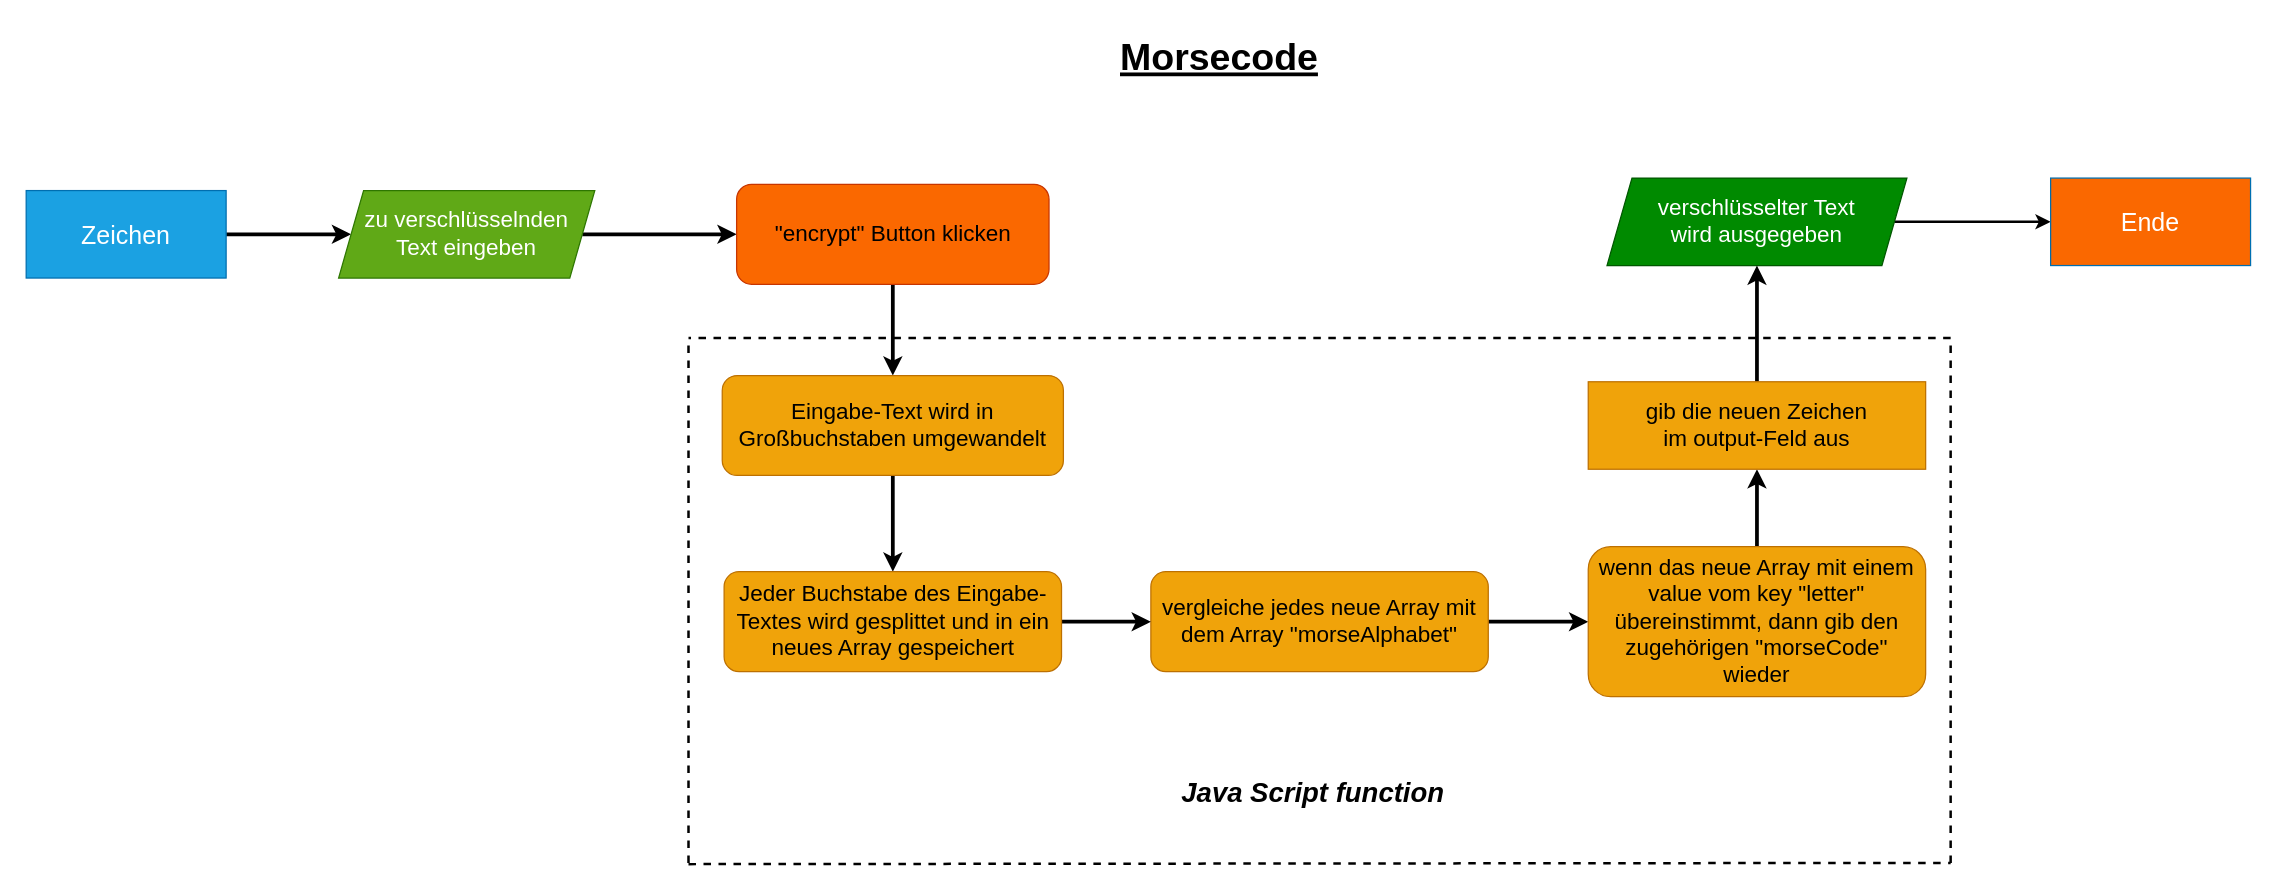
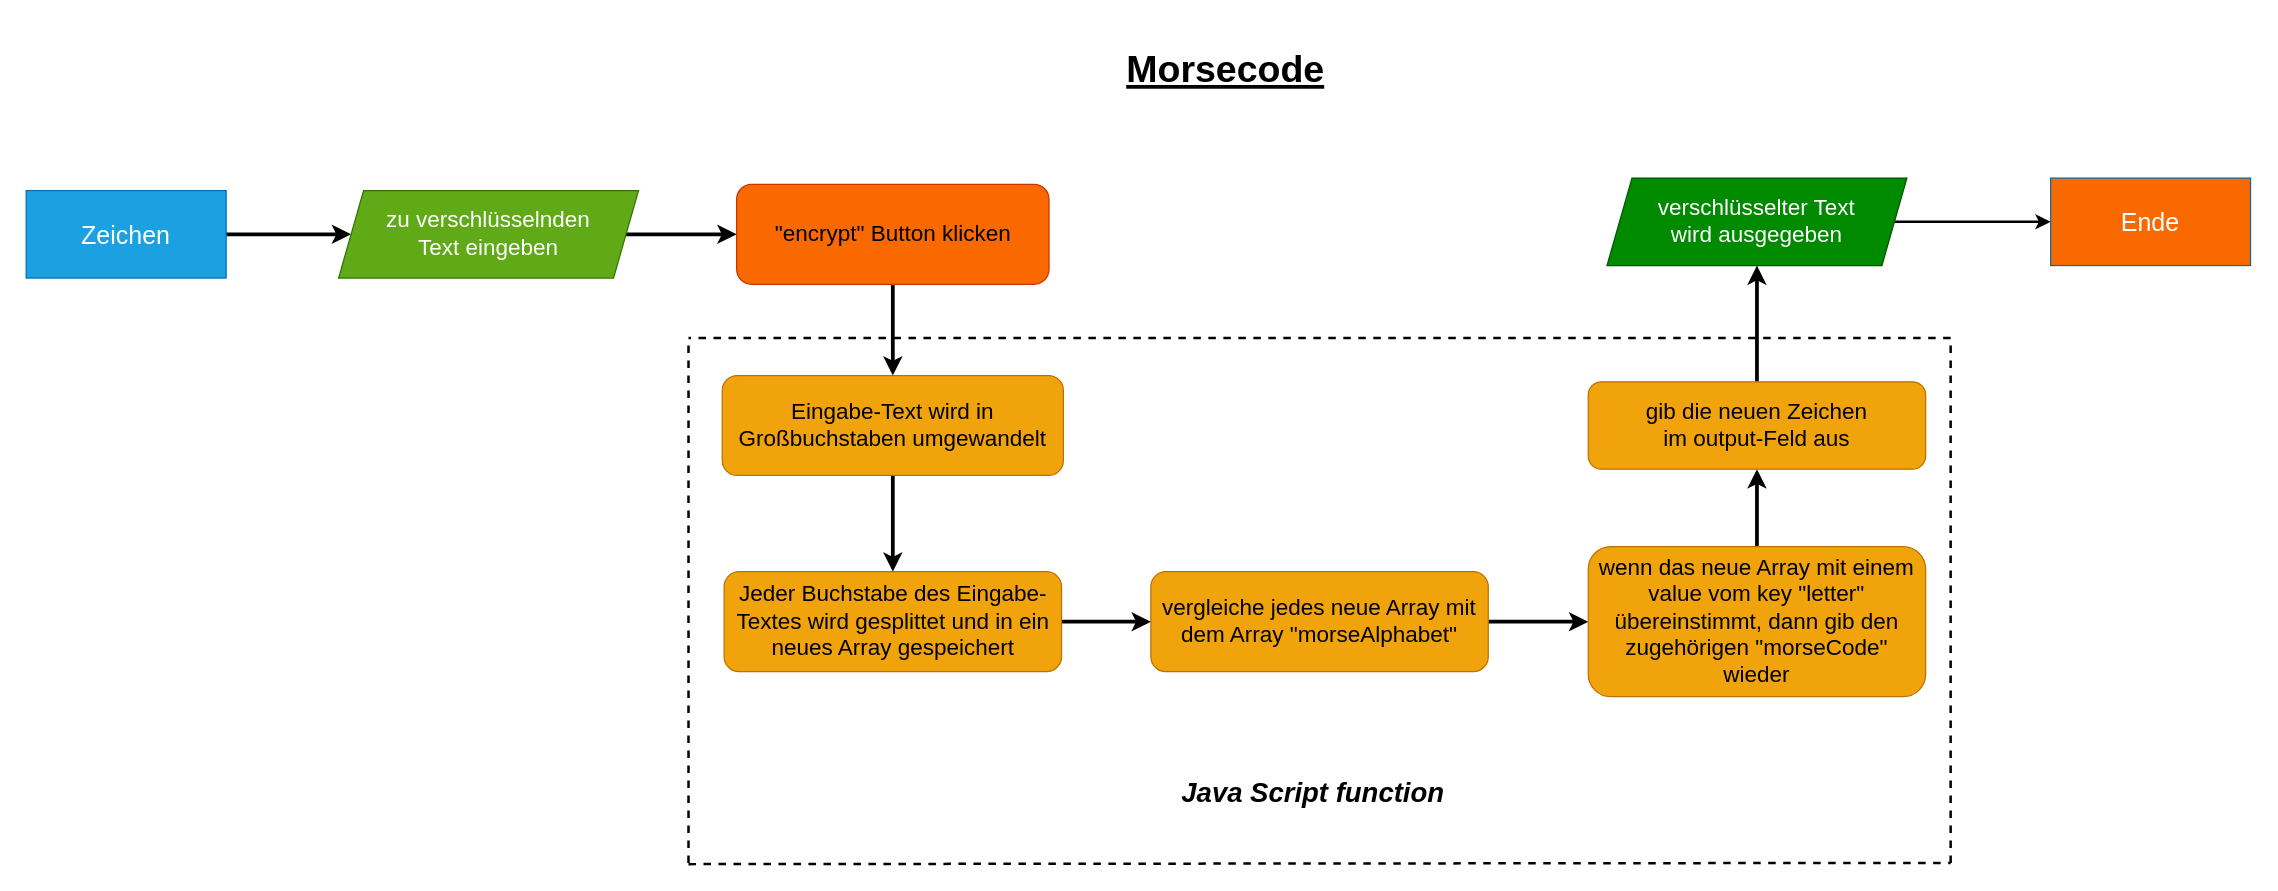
- <mxCell id="26" value="Morsecode" style="text;html=1;strokeColor=none;fillColor=none;align=center;verticalAlign=middle;whiteSpace=wrap;rounded=0;fontSize=30;fontFamily=Helvetica;fontColor=default;fontStyle=5" vertex="1" parent="1"><mxGeometry x="870" y="20" width="210" height="50" as="geometry" /></mxCell>
+ <mxCell id="26" value="Morsecode" style="text;html=1;strokeColor=none;fillColor=none;align=center;verticalAlign=middle;whiteSpace=wrap;rounded=0;fontSize=30;fontFamily=Helvetica;fontColor=default;fontStyle=5" vertex="1" parent="1"><mxGeometry x="875" y="30" width="210" height="50" as="geometry" /></mxCell>
- <mxCell id="5" value="&lt;font style=&quot;font-size: 18px;&quot;&gt;zu verschlüsselnden&lt;br&gt;Text eingeben&lt;/font&gt;" style="shape=parallelogram;perimeter=parallelogramPerimeter;whiteSpace=wrap;html=1;fixedSize=1;fillColor=#60a917;fontColor=#ffffff;strokeColor=#2D7600;" parent="1" vertex="1"><mxGeometry x="270" y="152" width="205" height="70" as="geometry" /></mxCell>
+ <mxCell id="5" value="&lt;font style=&quot;font-size: 18px;&quot;&gt;zu verschlüsselnden&lt;br&gt;Text eingeben&lt;/font&gt;" style="shape=parallelogram;perimeter=parallelogramPerimeter;whiteSpace=wrap;html=1;fixedSize=1;fillColor=#60a917;fontColor=#ffffff;strokeColor=#2D7600;" parent="1" vertex="1"><mxGeometry x="270" y="152" width="240" height="70" as="geometry" /></mxCell>
- <mxCell id="15" value="&lt;font style=&quot;font-size: 18px;&quot;&gt;gib die neuen Zeichen&lt;br&gt;im output-Feld aus&lt;/font&gt;" style="whiteSpace=wrap;html=1;fontSize=11;fillColor=#f0a30a;strokeColor=#BD7000;fontColor=#000000;spacingLeft=2;spacingRight=2;rounded=0;" parent="1" vertex="1"><mxGeometry x="1270" y="305" width="270" height="70" as="geometry" /></mxCell>
+ <mxCell id="15" value="&lt;font style=&quot;font-size: 18px;&quot;&gt;gib die neuen Zeichen&lt;br&gt;im output-Feld aus&lt;/font&gt;" style="whiteSpace=wrap;html=1;fontSize=11;fillColor=#f0a30a;strokeColor=#BD7000;fontColor=#000000;rounded=1;spacingLeft=2;spacingRight=2;" parent="1" vertex="1"><mxGeometry x="1270" y="305" width="270" height="70" as="geometry" /></mxCell>
